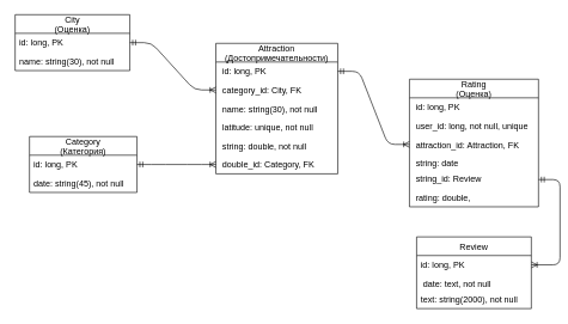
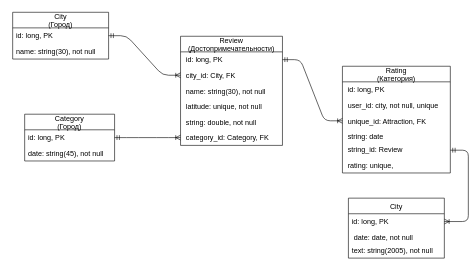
- <mxCell id="9" value="City&#10;(Оценка)" style="swimlane;fontStyle=0;childLayout=stackLayout;horizontal=1;startSize=26;fillColor=none;horizontalStack=0;resizeParent=1;resizeParentMax=0;resizeLast=0;collapsible=1;marginBottom=0;" parent="1" vertex="1"><mxGeometry x="20" y="20" width="160" height="78" as="geometry" /></mxCell>
+ <mxCell id="9" value="City&#10;(Город)" style="swimlane;fontStyle=0;childLayout=stackLayout;horizontal=1;startSize=26;fillColor=none;horizontalStack=0;resizeParent=1;resizeParentMax=0;resizeLast=0;collapsible=1;marginBottom=0;" parent="1" vertex="1"><mxGeometry x="20" y="20" width="160" height="78" as="geometry" /></mxCell>
- <mxCell id="2" value="Attraction&#10;(Достопримечательности)" style="swimlane;fontStyle=0;childLayout=stackLayout;horizontal=1;startSize=26;fillColor=none;horizontalStack=0;resizeParent=1;resizeParentMax=0;resizeLast=0;collapsible=1;marginBottom=0;" parent="1" vertex="1"><mxGeometry x="300" y="60" width="170" height="182" as="geometry" /></mxCell>
+ <mxCell id="2" value="Review&#10;(Достопримечательности)" style="swimlane;fontStyle=0;childLayout=stackLayout;horizontal=1;startSize=26;fillColor=none;horizontalStack=0;resizeParent=1;resizeParentMax=0;resizeLast=0;collapsible=1;marginBottom=0;" parent="1" vertex="1"><mxGeometry x="300" y="60" width="170" height="182" as="geometry" /></mxCell>
- <mxCell id="18" value="Rating&#10;(Оценка)" style="swimlane;fontStyle=0;childLayout=stackLayout;horizontal=1;startSize=26;fillColor=none;horizontalStack=0;resizeParent=1;resizeParentMax=0;resizeLast=0;collapsible=1;marginBottom=0;" vertex="1" parent="1"><mxGeometry x="570" y="110" width="180" height="178" as="geometry" /></mxCell>
+ <mxCell id="18" value="Rating&#10;(Категория)" style="swimlane;fontStyle=0;childLayout=stackLayout;horizontal=1;startSize=26;fillColor=none;horizontalStack=0;resizeParent=1;resizeParentMax=0;resizeLast=0;collapsible=1;marginBottom=0;" vertex="1" parent="1"><mxGeometry x="570" y="110" width="180" height="178" as="geometry" /></mxCell>
- <mxCell id="4" value=" category_id: City, FK" style="text;strokeColor=none;fillColor=none;align=left;verticalAlign=top;spacingLeft=4;spacingRight=4;overflow=hidden;rotatable=0;points=[[0,0.5],[1,0.5]];portConstraint=eastwest;" parent="2" vertex="1"><mxGeometry y="52" width="170" height="26" as="geometry" /></mxCell>
+ <mxCell id="4" value=" city_id: City, FK" style="text;strokeColor=none;fillColor=none;align=left;verticalAlign=top;spacingLeft=4;spacingRight=4;overflow=hidden;rotatable=0;points=[[0,0.5],[1,0.5]];portConstraint=eastwest;" parent="2" vertex="1"><mxGeometry y="52" width="170" height="26" as="geometry" /></mxCell>
- <mxCell id="20" value=" user_id: long, not null, unique" style="text;strokeColor=none;fillColor=none;align=left;verticalAlign=top;spacingLeft=4;spacingRight=4;overflow=hidden;rotatable=0;points=[[0,0.5],[1,0.5]];portConstraint=eastwest;" vertex="1" parent="18"><mxGeometry y="52" width="180" height="26" as="geometry" /></mxCell>
+ <mxCell id="20" value=" user_id: city, not null, unique" style="text;strokeColor=none;fillColor=none;align=left;verticalAlign=top;spacingLeft=4;spacingRight=4;overflow=hidden;rotatable=0;points=[[0,0.5],[1,0.5]];portConstraint=eastwest;" vertex="1" parent="18"><mxGeometry y="52" width="180" height="26" as="geometry" /></mxCell>
- <mxCell id="14" value="Category&#10;(Категория)" style="swimlane;fontStyle=0;childLayout=stackLayout;horizontal=1;startSize=26;fillColor=none;horizontalStack=0;resizeParent=1;resizeParentMax=0;resizeLast=0;collapsible=1;marginBottom=0;" parent="1" vertex="1"><mxGeometry x="40" y="190" width="150" height="78" as="geometry" /></mxCell>
+ <mxCell id="14" value="Category&#10;(Город)" style="swimlane;fontStyle=0;childLayout=stackLayout;horizontal=1;startSize=26;fillColor=none;horizontalStack=0;resizeParent=1;resizeParentMax=0;resizeLast=0;collapsible=1;marginBottom=0;" parent="1" vertex="1"><mxGeometry x="40" y="190" width="150" height="78" as="geometry" /></mxCell>
- <mxCell id="21" value=" attraction_id: Attraction, FK" style="text;strokeColor=none;fillColor=none;align=left;verticalAlign=top;spacingLeft=4;spacingRight=4;overflow=hidden;rotatable=0;points=[[0,0.5],[1,0.5]];portConstraint=eastwest;" vertex="1" parent="18"><mxGeometry y="78" width="180" height="26" as="geometry" /></mxCell>
+ <mxCell id="21" value=" unique_id: Attraction, FK" style="text;strokeColor=none;fillColor=none;align=left;verticalAlign=top;spacingLeft=4;spacingRight=4;overflow=hidden;rotatable=0;points=[[0,0.5],[1,0.5]];portConstraint=eastwest;" vertex="1" parent="18"><mxGeometry y="78" width="180" height="26" as="geometry" /></mxCell>
- <mxCell id="8" value=" double_id: Category, FK" style="text;strokeColor=none;fillColor=none;align=left;verticalAlign=top;spacingLeft=4;spacingRight=4;overflow=hidden;rotatable=0;points=[[0,0.5],[1,0.5]];portConstraint=eastwest;" parent="2" vertex="1"><mxGeometry y="156" width="170" height="26" as="geometry" /></mxCell>
+ <mxCell id="8" value=" category_id: Category, FK" style="text;strokeColor=none;fillColor=none;align=left;verticalAlign=top;spacingLeft=4;spacingRight=4;overflow=hidden;rotatable=0;points=[[0,0.5],[1,0.5]];portConstraint=eastwest;" parent="2" vertex="1"><mxGeometry y="156" width="170" height="26" as="geometry" /></mxCell>
- <mxCell id="24" value=" rating: double, " style="text;strokeColor=none;fillColor=none;align=left;verticalAlign=top;spacingLeft=4;spacingRight=4;overflow=hidden;rotatable=0;points=[[0,0.5],[1,0.5]];portConstraint=eastwest;" vertex="1" parent="18"><mxGeometry y="152" width="180" height="26" as="geometry" /></mxCell>
+ <mxCell id="24" value=" rating: unique, " style="text;strokeColor=none;fillColor=none;align=left;verticalAlign=top;spacingLeft=4;spacingRight=4;overflow=hidden;rotatable=0;points=[[0,0.5],[1,0.5]];portConstraint=eastwest;" vertex="1" parent="18"><mxGeometry y="152" width="180" height="26" as="geometry" /></mxCell>
- <mxCell id="25" value="Review" style="swimlane;fontStyle=0;childLayout=stackLayout;horizontal=1;startSize=26;fillColor=none;horizontalStack=0;resizeParent=1;resizeParentMax=0;resizeLast=0;collapsible=1;marginBottom=0;" vertex="1" parent="1"><mxGeometry x="580" y="330" width="160" height="100" as="geometry" /></mxCell>
+ <mxCell id="25" value="City" style="swimlane;fontStyle=0;childLayout=stackLayout;horizontal=1;startSize=26;fillColor=none;horizontalStack=0;resizeParent=1;resizeParentMax=0;resizeLast=0;collapsible=1;marginBottom=0;" vertex="1" parent="1"><mxGeometry x="580" y="330" width="160" height="100" as="geometry" /></mxCell>
- <mxCell id="27" value=" date: text, not null" style="text;strokeColor=none;fillColor=none;align=left;verticalAlign=top;spacingLeft=4;spacingRight=4;overflow=hidden;rotatable=0;points=[[0,0.5],[1,0.5]];portConstraint=eastwest;" vertex="1" parent="25"><mxGeometry y="52" width="160" height="22" as="geometry" /></mxCell>
+ <mxCell id="27" value=" date: date, not null" style="text;strokeColor=none;fillColor=none;align=left;verticalAlign=top;spacingLeft=4;spacingRight=4;overflow=hidden;rotatable=0;points=[[0,0.5],[1,0.5]];portConstraint=eastwest;" vertex="1" parent="25"><mxGeometry y="52" width="160" height="22" as="geometry" /></mxCell>
- <mxCell id="28" value="text: string(2000), not null" style="text;strokeColor=none;fillColor=none;align=left;verticalAlign=top;spacingLeft=4;spacingRight=4;overflow=hidden;rotatable=0;points=[[0,0.5],[1,0.5]];portConstraint=eastwest;" vertex="1" parent="25"><mxGeometry y="74" width="160" height="26" as="geometry" /></mxCell>
+ <mxCell id="28" value="text: string(2005), not null" style="text;strokeColor=none;fillColor=none;align=left;verticalAlign=top;spacingLeft=4;spacingRight=4;overflow=hidden;rotatable=0;points=[[0,0.5],[1,0.5]];portConstraint=eastwest;" vertex="1" parent="25"><mxGeometry y="74" width="160" height="26" as="geometry" /></mxCell>
